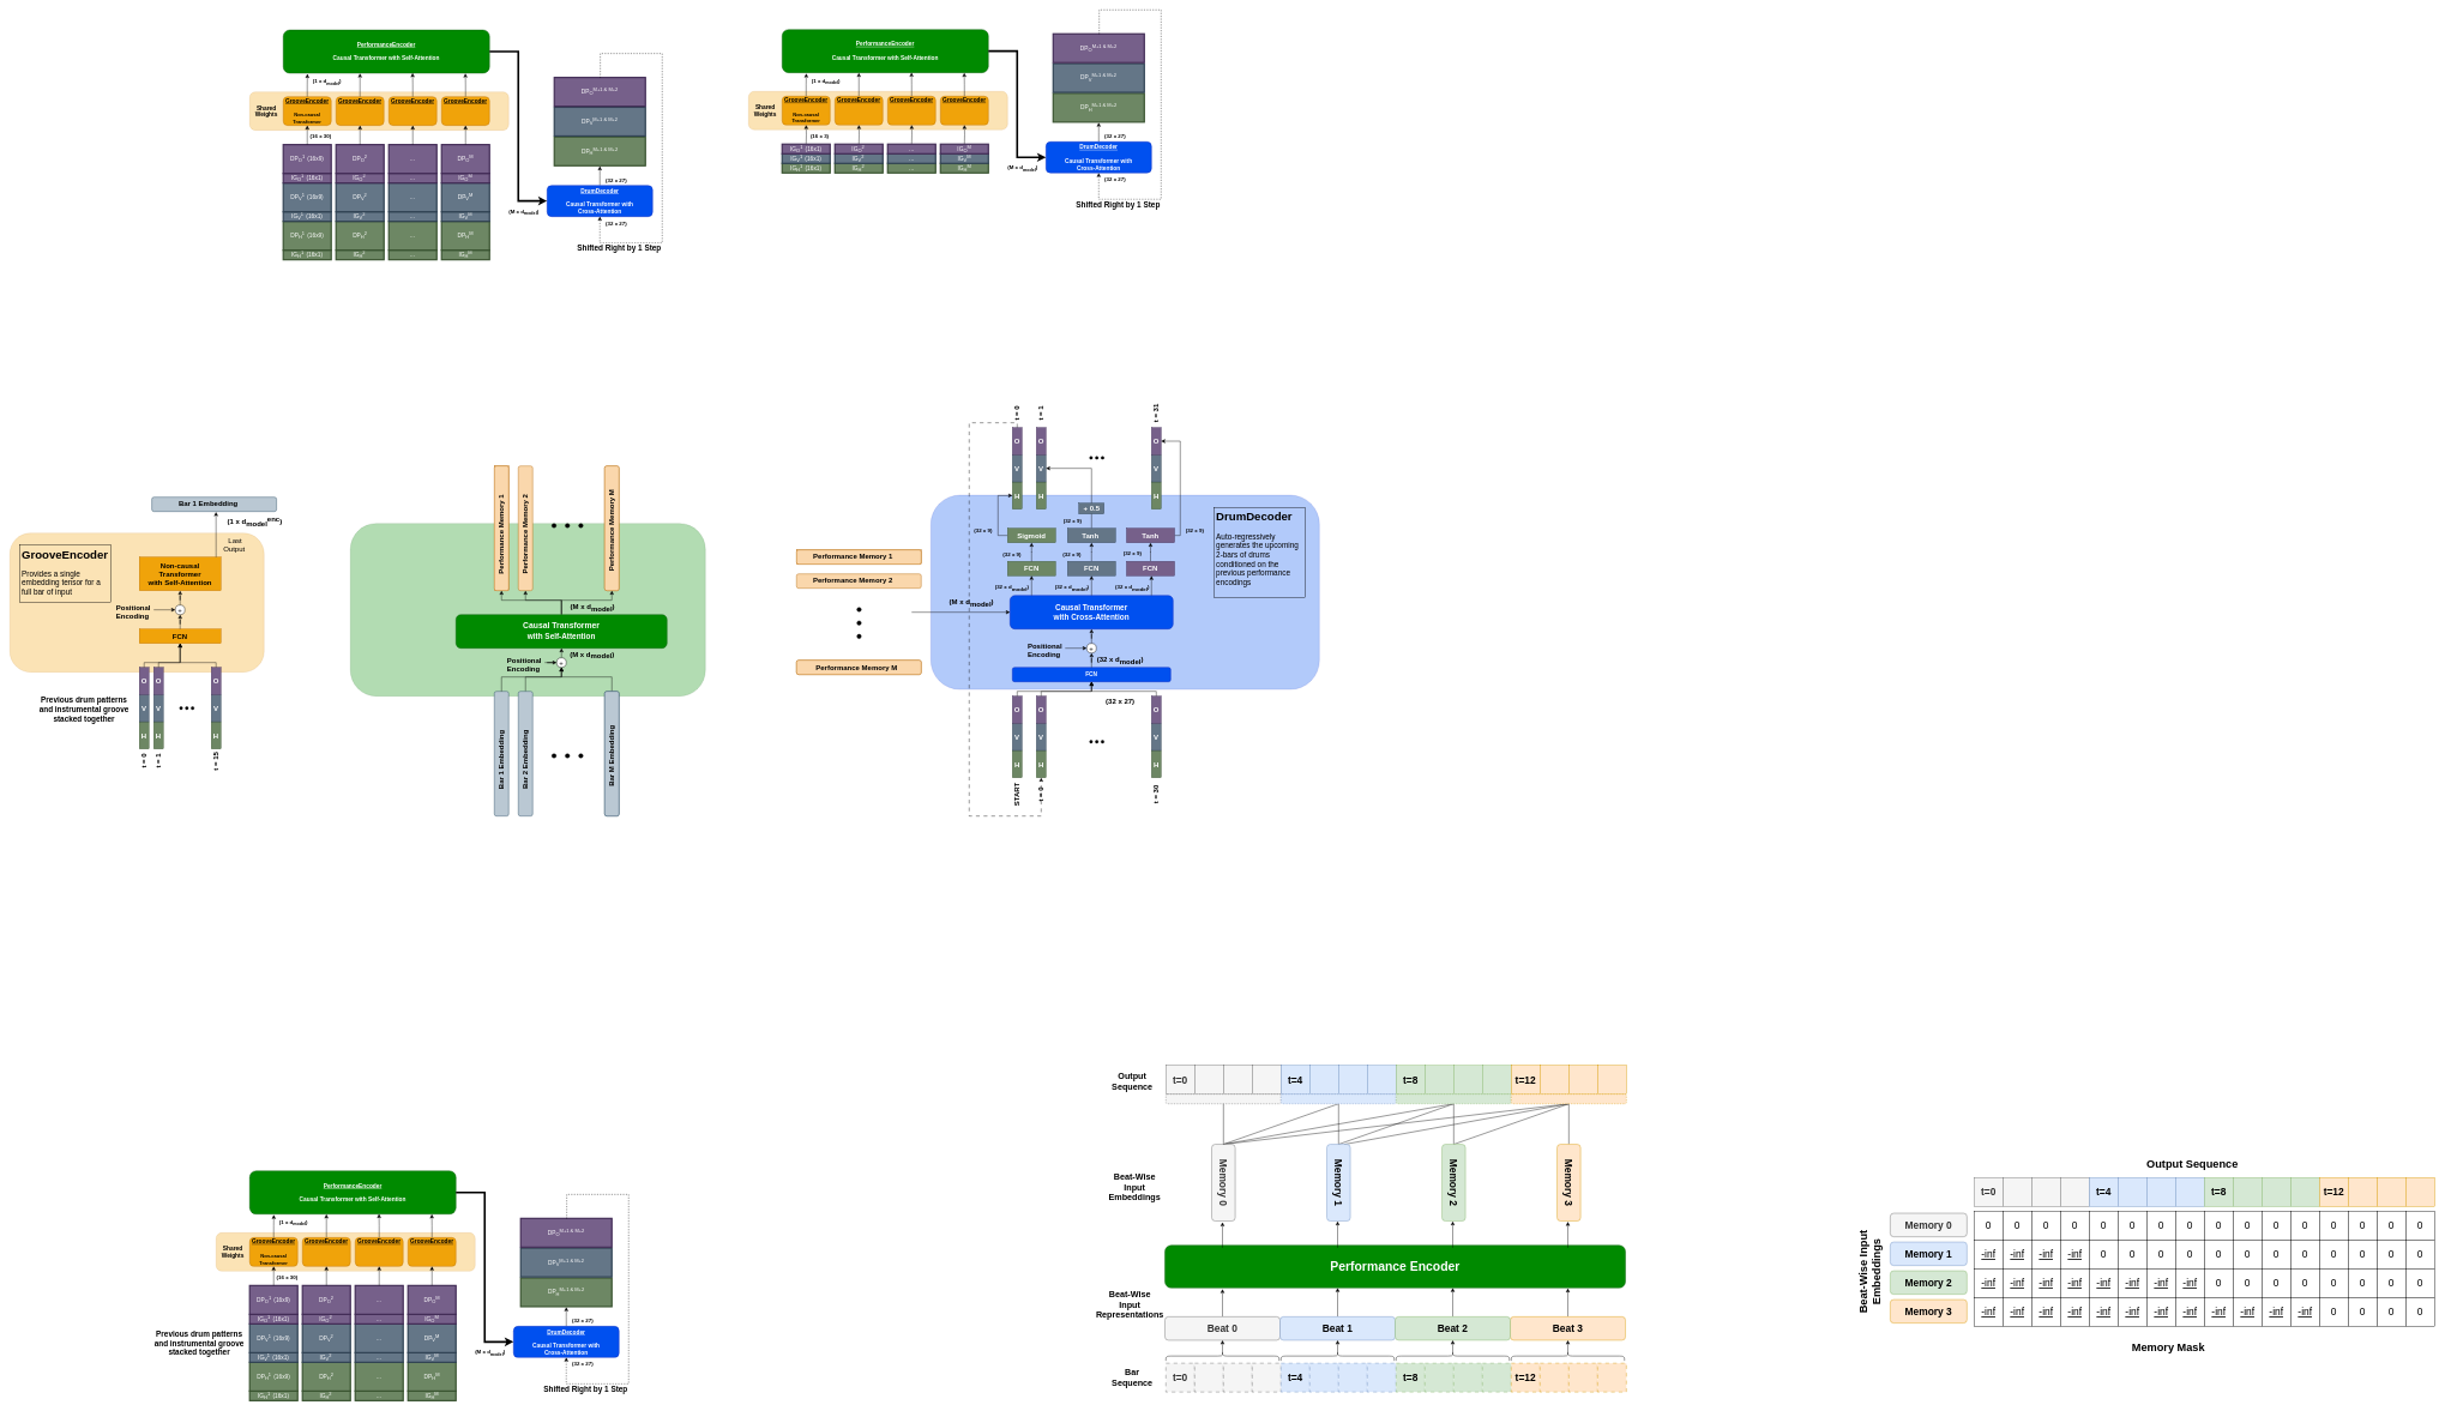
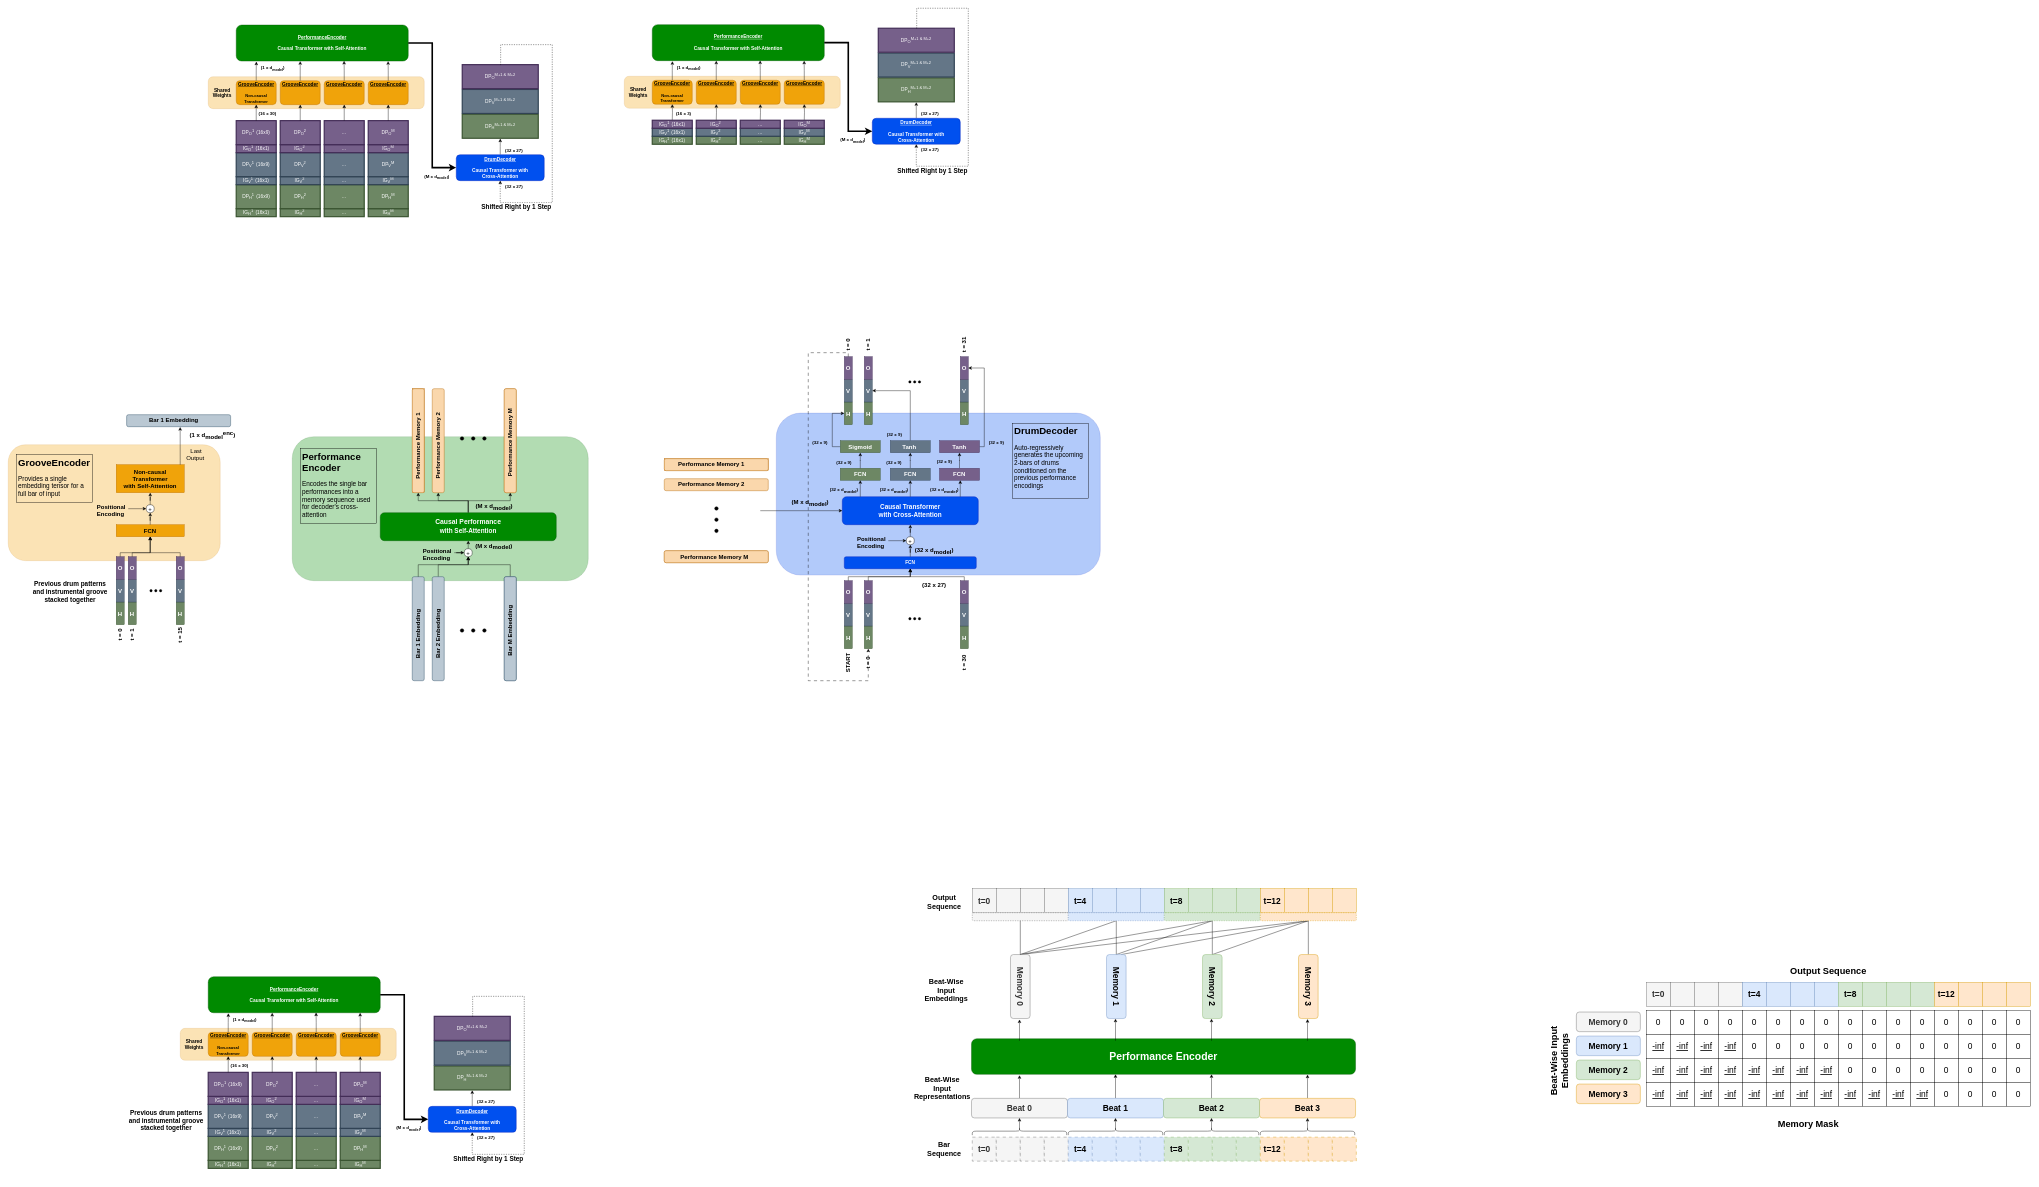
- <mxCell id="189" value="+ 0.5" style="rounded=0;whiteSpace=wrap;html=1;fillColor=#647687;fontColor=#ffffff;strokeColor=#314354;fontStyle=1;fontSize=15;strokeWidth=1;" parent="87" vertex="1"><mxGeometry x="588.5" y="217.5" width="52.5" height="22.5" as="geometry" /></mxCell>
+ <mxCell id="35" value="&lt;h1&gt;Performance&lt;br&gt;Encoder&lt;/h1&gt;&lt;p&gt;&lt;font style=&quot;font-size: 16px;&quot;&gt;Encodes the single bar performances into a memory sequence used for decoder's cross-attention&lt;/font&gt;&lt;/p&gt;" style="text;html=1;strokeColor=default;fillColor=none;spacing=5;spacingTop=-20;whiteSpace=wrap;overflow=hidden;rounded=0;" parent="2" vertex="1"><mxGeometry x="20" y="150" width="190" height="187.5" as="geometry" /></mxCell>
- <mxCell id="34" value="Causal Transformer&lt;br style=&quot;border-color: var(--border-color); font-size: 16px;&quot;&gt;&lt;span style=&quot;font-size: 16px;&quot;&gt;with Self-Attention&lt;/span&gt;" style="rounded=1;whiteSpace=wrap;html=1;fillColor=#008a00;fontColor=#ffffff;strokeColor=#005700;fontStyle=1;fontSize=17;" parent="2" vertex="1"><mxGeometry x="220" y="310" width="440" height="70" as="geometry" /></mxCell>
+ <mxCell id="34" value="Causal Performance&lt;br style=&quot;border-color: var(--border-color); font-size: 16px;&quot;&gt;&lt;span style=&quot;font-size: 16px;&quot;&gt;with Self-Attention&lt;/span&gt;" style="rounded=1;whiteSpace=wrap;html=1;fillColor=#008a00;fontColor=#ffffff;strokeColor=#005700;fontStyle=1;fontSize=17;" parent="2" vertex="1"><mxGeometry x="220" y="310" width="440" height="70" as="geometry" /></mxCell>
